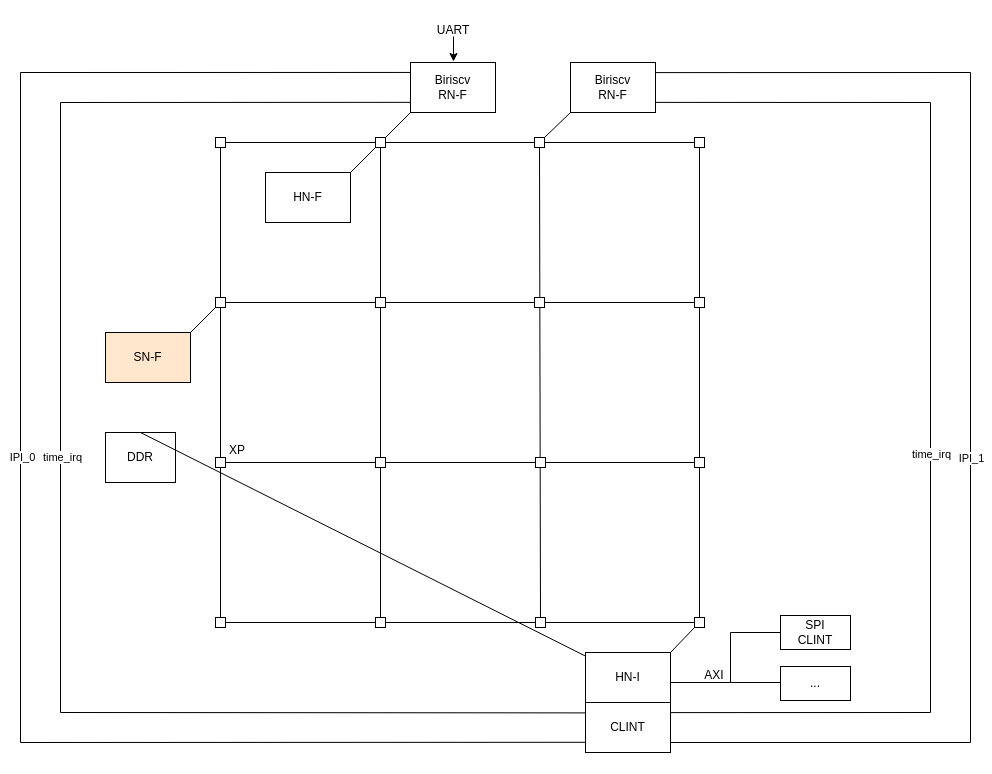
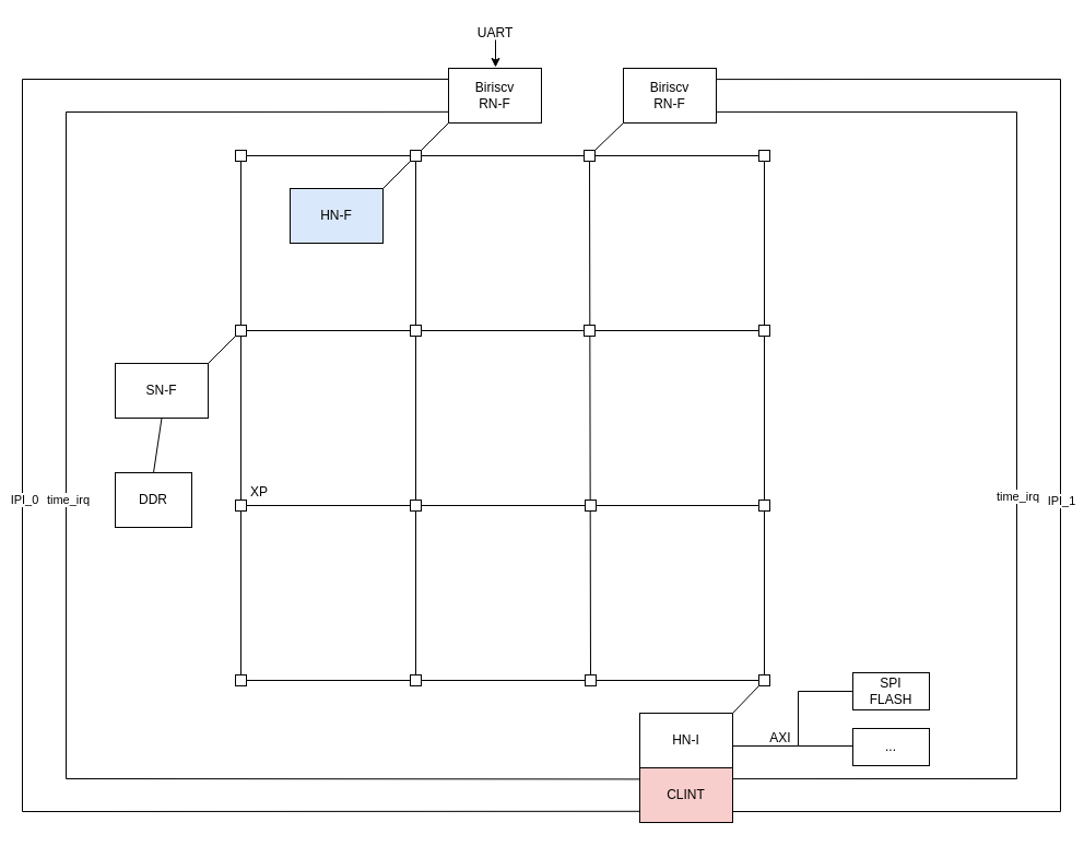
- <mxCell id="43" value="HN-F" style="rounded=0;whiteSpace=wrap;html=1;" vertex="1" parent="1"><mxGeometry x="265" y="172" width="85" height="50" as="geometry" /></mxCell>
+ <mxCell id="43" value="HN-F" style="rounded=0;whiteSpace=wrap;html=1;fillColor=#dae8fc;" vertex="1" parent="1"><mxGeometry x="265" y="172" width="85" height="50" as="geometry" /></mxCell>
- <mxCell id="38" value="SN-F" style="rounded=0;whiteSpace=wrap;html=1;fillColor=#ffe6cc;" vertex="1" parent="1"><mxGeometry x="105" y="332" width="85" height="50" as="geometry" /></mxCell>
+ <mxCell id="38" value="SN-F" style="rounded=0;whiteSpace=wrap;html=1;" vertex="1" parent="1"><mxGeometry x="105" y="332" width="85" height="50" as="geometry" /></mxCell>
- <mxCell id="40" value="" style="endArrow=none;html=1;rounded=0;exitX=0.5;exitY=0;exitDx=0;exitDy=0;" edge="1" parent="1" source="39" target="31"><mxGeometry width="50" height="50" relative="1" as="geometry"><mxPoint x="110" y="442" as="sourcePoint" /><mxPoint x="160" y="392" as="targetPoint" /></mxGeometry></mxCell>
+ <mxCell id="40" value="" style="endArrow=none;html=1;rounded=0;entryX=0.5;entryY=1;entryDx=0;entryDy=0;exitX=0.5;exitY=0;exitDx=0;exitDy=0;" edge="1" parent="1" source="39" target="38"><mxGeometry width="50" height="50" relative="1" as="geometry"><mxPoint x="110" y="442" as="sourcePoint" /><mxPoint x="160" y="392" as="targetPoint" /></mxGeometry></mxCell>
- <mxCell id="44" value="SPI&lt;br&gt;CLINT" style="rounded=0;whiteSpace=wrap;html=1;" vertex="1" parent="1"><mxGeometry x="780" y="615" width="70" height="34" as="geometry" /></mxCell>
+ <mxCell id="44" value="SPI&lt;br&gt;FLASH" style="rounded=0;whiteSpace=wrap;html=1;" vertex="1" parent="1"><mxGeometry x="780" y="615" width="70" height="34" as="geometry" /></mxCell>
- <mxCell id="49" value="CLINT" style="rounded=0;whiteSpace=wrap;html=1;" vertex="1" parent="1"><mxGeometry x="585" y="702" width="85" height="50" as="geometry" /></mxCell>
+ <mxCell id="49" value="CLINT" style="rounded=0;whiteSpace=wrap;html=1;fillColor=#f8cecc;" vertex="1" parent="1"><mxGeometry x="585" y="702" width="85" height="50" as="geometry" /></mxCell>
